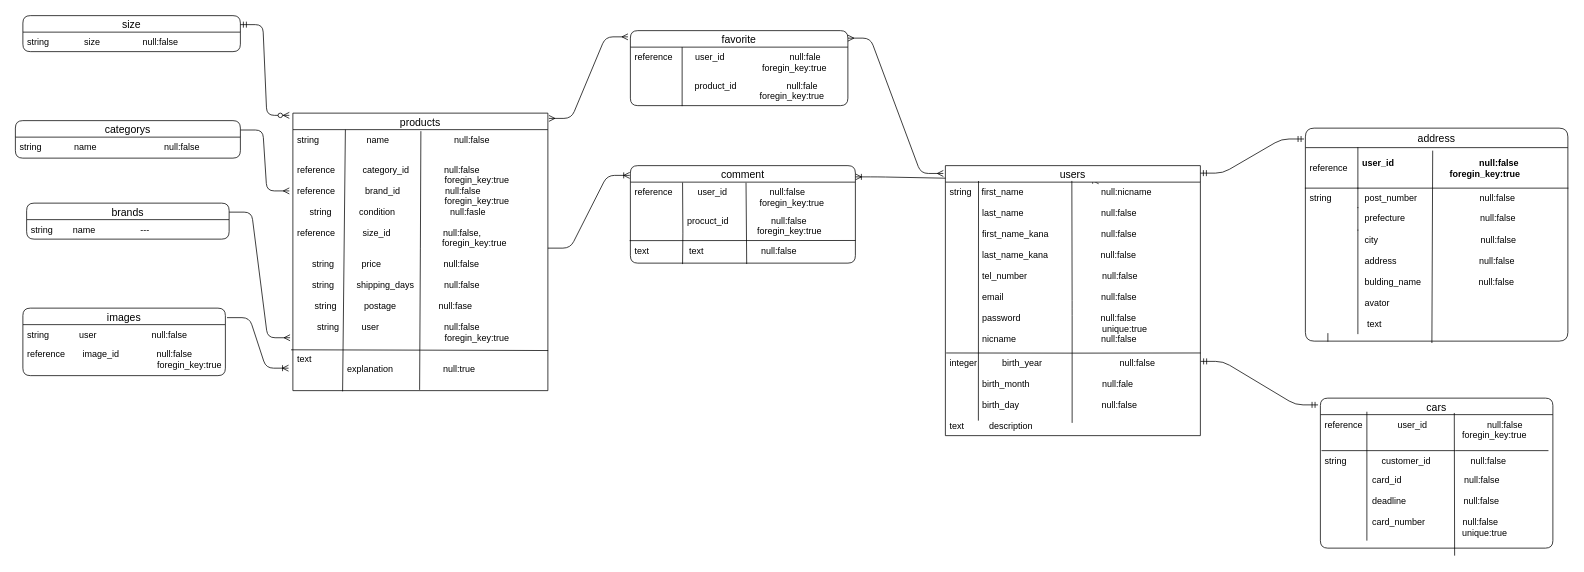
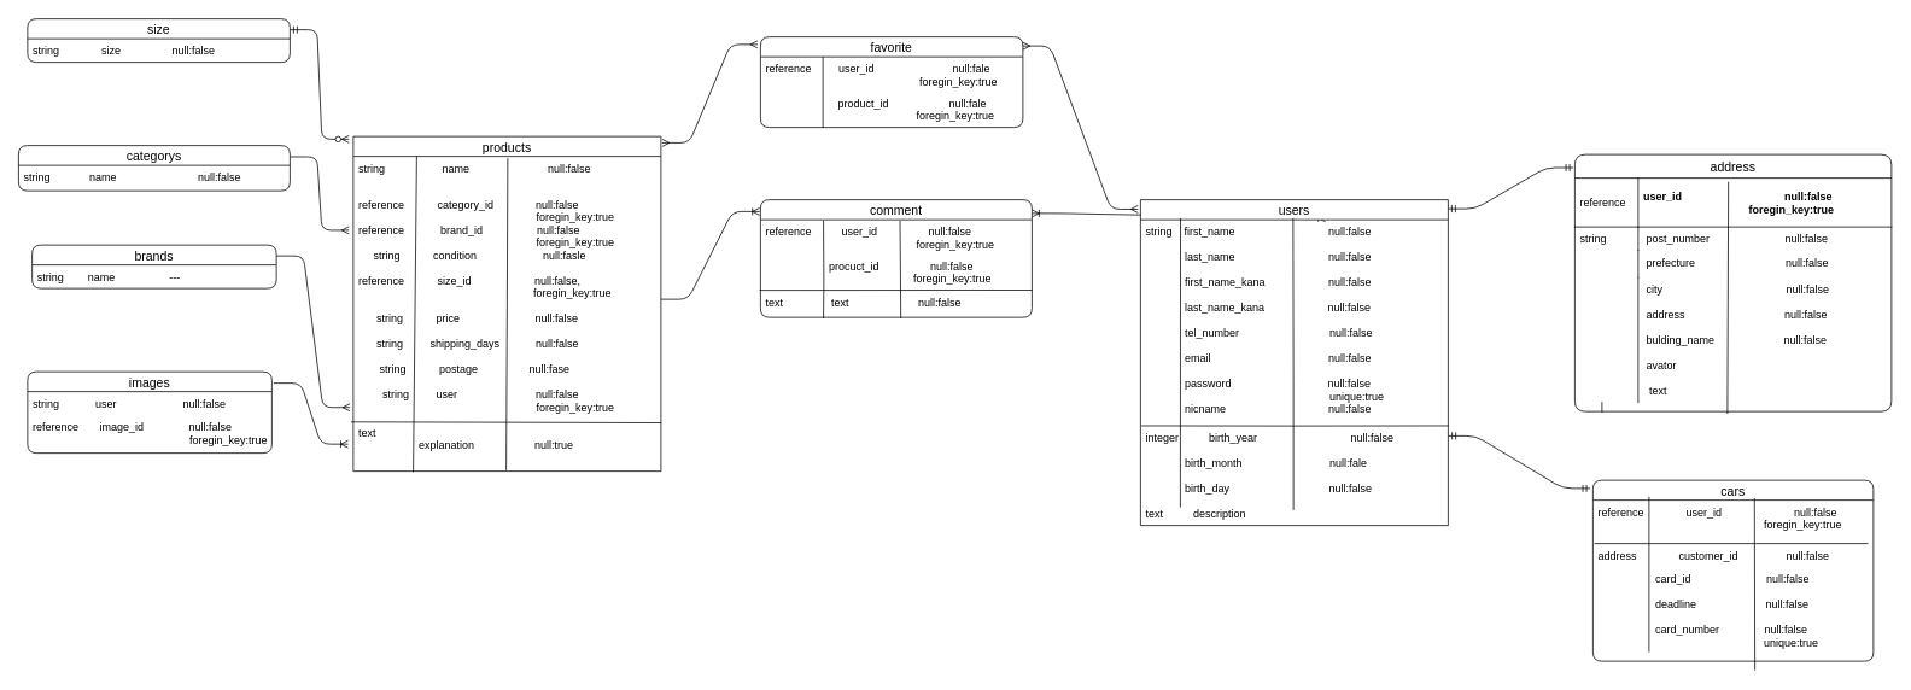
- <mxCell id="4" value="string    first_name                               null:nicname" style="text;strokeColor=none;fillColor=none;spacingLeft=4;spacingRight=4;overflow=hidden;rotatable=0;points=[[0,0.5],[1,0.5]];portConstraint=eastwest;fontSize=12;" parent="3" vertex="1"><mxGeometry y="22" width="340" height="28" as="geometry" /></mxCell>
+ <mxCell id="4" value="string    first_name                               null:false" style="text;strokeColor=none;fillColor=none;spacingLeft=4;spacingRight=4;overflow=hidden;rotatable=0;points=[[0,0.5],[1,0.5]];portConstraint=eastwest;fontSize=12;" parent="3" vertex="1"><mxGeometry y="22" width="340" height="28" as="geometry" /></mxCell>
- <mxCell id="25" value="string              customer_id                null:false" style="text;strokeColor=none;fillColor=none;spacingLeft=4;spacingRight=4;overflow=hidden;rotatable=0;points=[[0,0.5],[1,0.5]];portConstraint=eastwest;fontSize=12;" parent="23" vertex="1"><mxGeometry y="70" width="310" height="26" as="geometry" /></mxCell>
+ <mxCell id="25" value="address              customer_id                null:false" style="text;strokeColor=none;fillColor=none;spacingLeft=4;spacingRight=4;overflow=hidden;rotatable=0;points=[[0,0.5],[1,0.5]];portConstraint=eastwest;fontSize=12;" parent="23" vertex="1"><mxGeometry y="70" width="310" height="26" as="geometry" /></mxCell>
